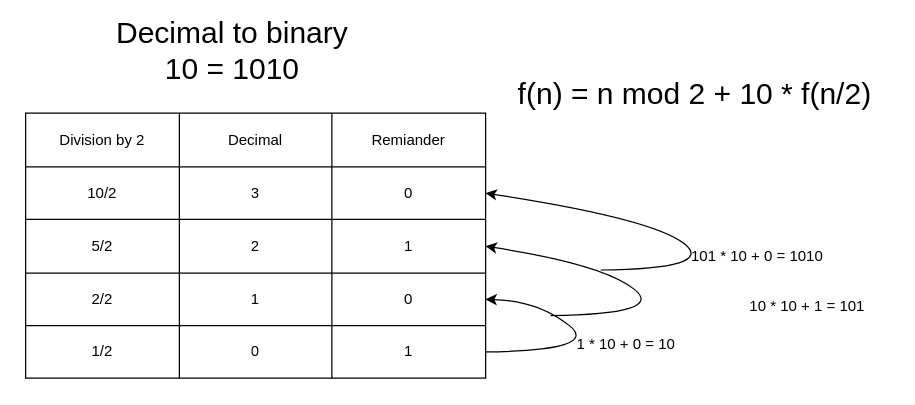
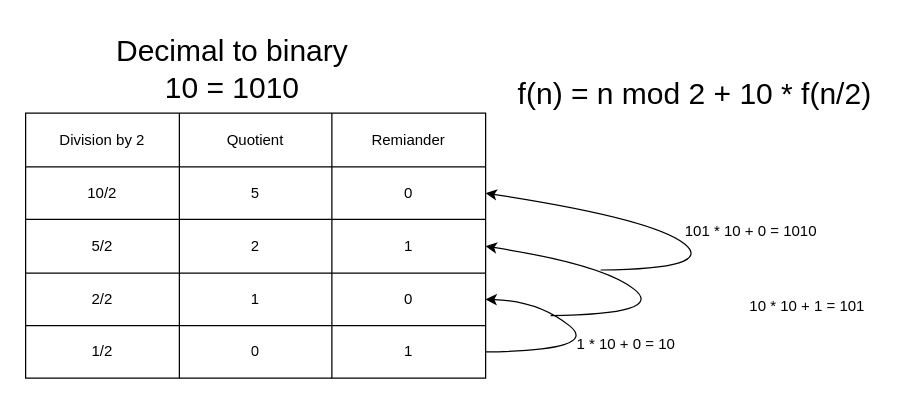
- <mxCell id="29" value="&lt;font style=&quot;font-size: 24px;&quot;&gt;Decimal to binary&lt;br&gt;10 = 1010&lt;/font&gt;" style="text;html=1;align=center;verticalAlign=middle;resizable=0;points=[];autosize=1;strokeColor=none;fillColor=none;" vertex="1" parent="1"><mxGeometry x="80" y="5" width="210" height="70" as="geometry" /></mxCell>
+ <mxCell id="29" value="&lt;font style=&quot;font-size: 24px;&quot;&gt;Decimal to binary&lt;br&gt;10 = 1010&lt;/font&gt;" style="text;html=1;align=center;verticalAlign=middle;resizable=0;points=[];autosize=1;strokeColor=none;fillColor=none;" vertex="1" parent="1"><mxGeometry x="80" y="20" width="210" height="70" as="geometry" /></mxCell>
- <mxCell id="5" value="Decimal" style="shape=partialRectangle;html=1;whiteSpace=wrap;connectable=0;overflow=hidden;fillColor=none;top=0;left=0;bottom=0;right=0;pointerEvents=1;" vertex="1" parent="3"><mxGeometry x="123" width="122" height="43" as="geometry"><mxRectangle width="122" height="43" as="alternateBounds" /></mxGeometry></mxCell>
+ <mxCell id="5" value="Quotient" style="shape=partialRectangle;html=1;whiteSpace=wrap;connectable=0;overflow=hidden;fillColor=none;top=0;left=0;bottom=0;right=0;pointerEvents=1;" vertex="1" parent="3"><mxGeometry x="123" width="122" height="43" as="geometry"><mxRectangle width="122" height="43" as="alternateBounds" /></mxGeometry></mxCell>
- <mxCell id="9" value="3" style="shape=partialRectangle;html=1;whiteSpace=wrap;connectable=0;overflow=hidden;fillColor=none;top=0;left=0;bottom=0;right=0;pointerEvents=1;" vertex="1" parent="7"><mxGeometry x="123" width="122" height="42" as="geometry"><mxRectangle width="122" height="42" as="alternateBounds" /></mxGeometry></mxCell>
+ <mxCell id="9" value="5" style="shape=partialRectangle;html=1;whiteSpace=wrap;connectable=0;overflow=hidden;fillColor=none;top=0;left=0;bottom=0;right=0;pointerEvents=1;" vertex="1" parent="7"><mxGeometry x="123" width="122" height="42" as="geometry"><mxRectangle width="122" height="42" as="alternateBounds" /></mxGeometry></mxCell>
- <mxCell id="28" value="101 * 10 + 0 = 1010" style="text;html=1;align=center;verticalAlign=middle;resizable=0;points=[];autosize=1;strokeColor=none;fillColor=none;" vertex="1" parent="1"><mxGeometry x="540" y="190" width="130" height="30" as="geometry" /></mxCell>
+ <mxCell id="28" value="101 * 10 + 0 = 1010" style="text;html=1;align=center;verticalAlign=middle;resizable=0;points=[];autosize=1;strokeColor=none;fillColor=none;" vertex="1" parent="1"><mxGeometry x="535" y="170" width="130" height="30" as="geometry" /></mxCell>
